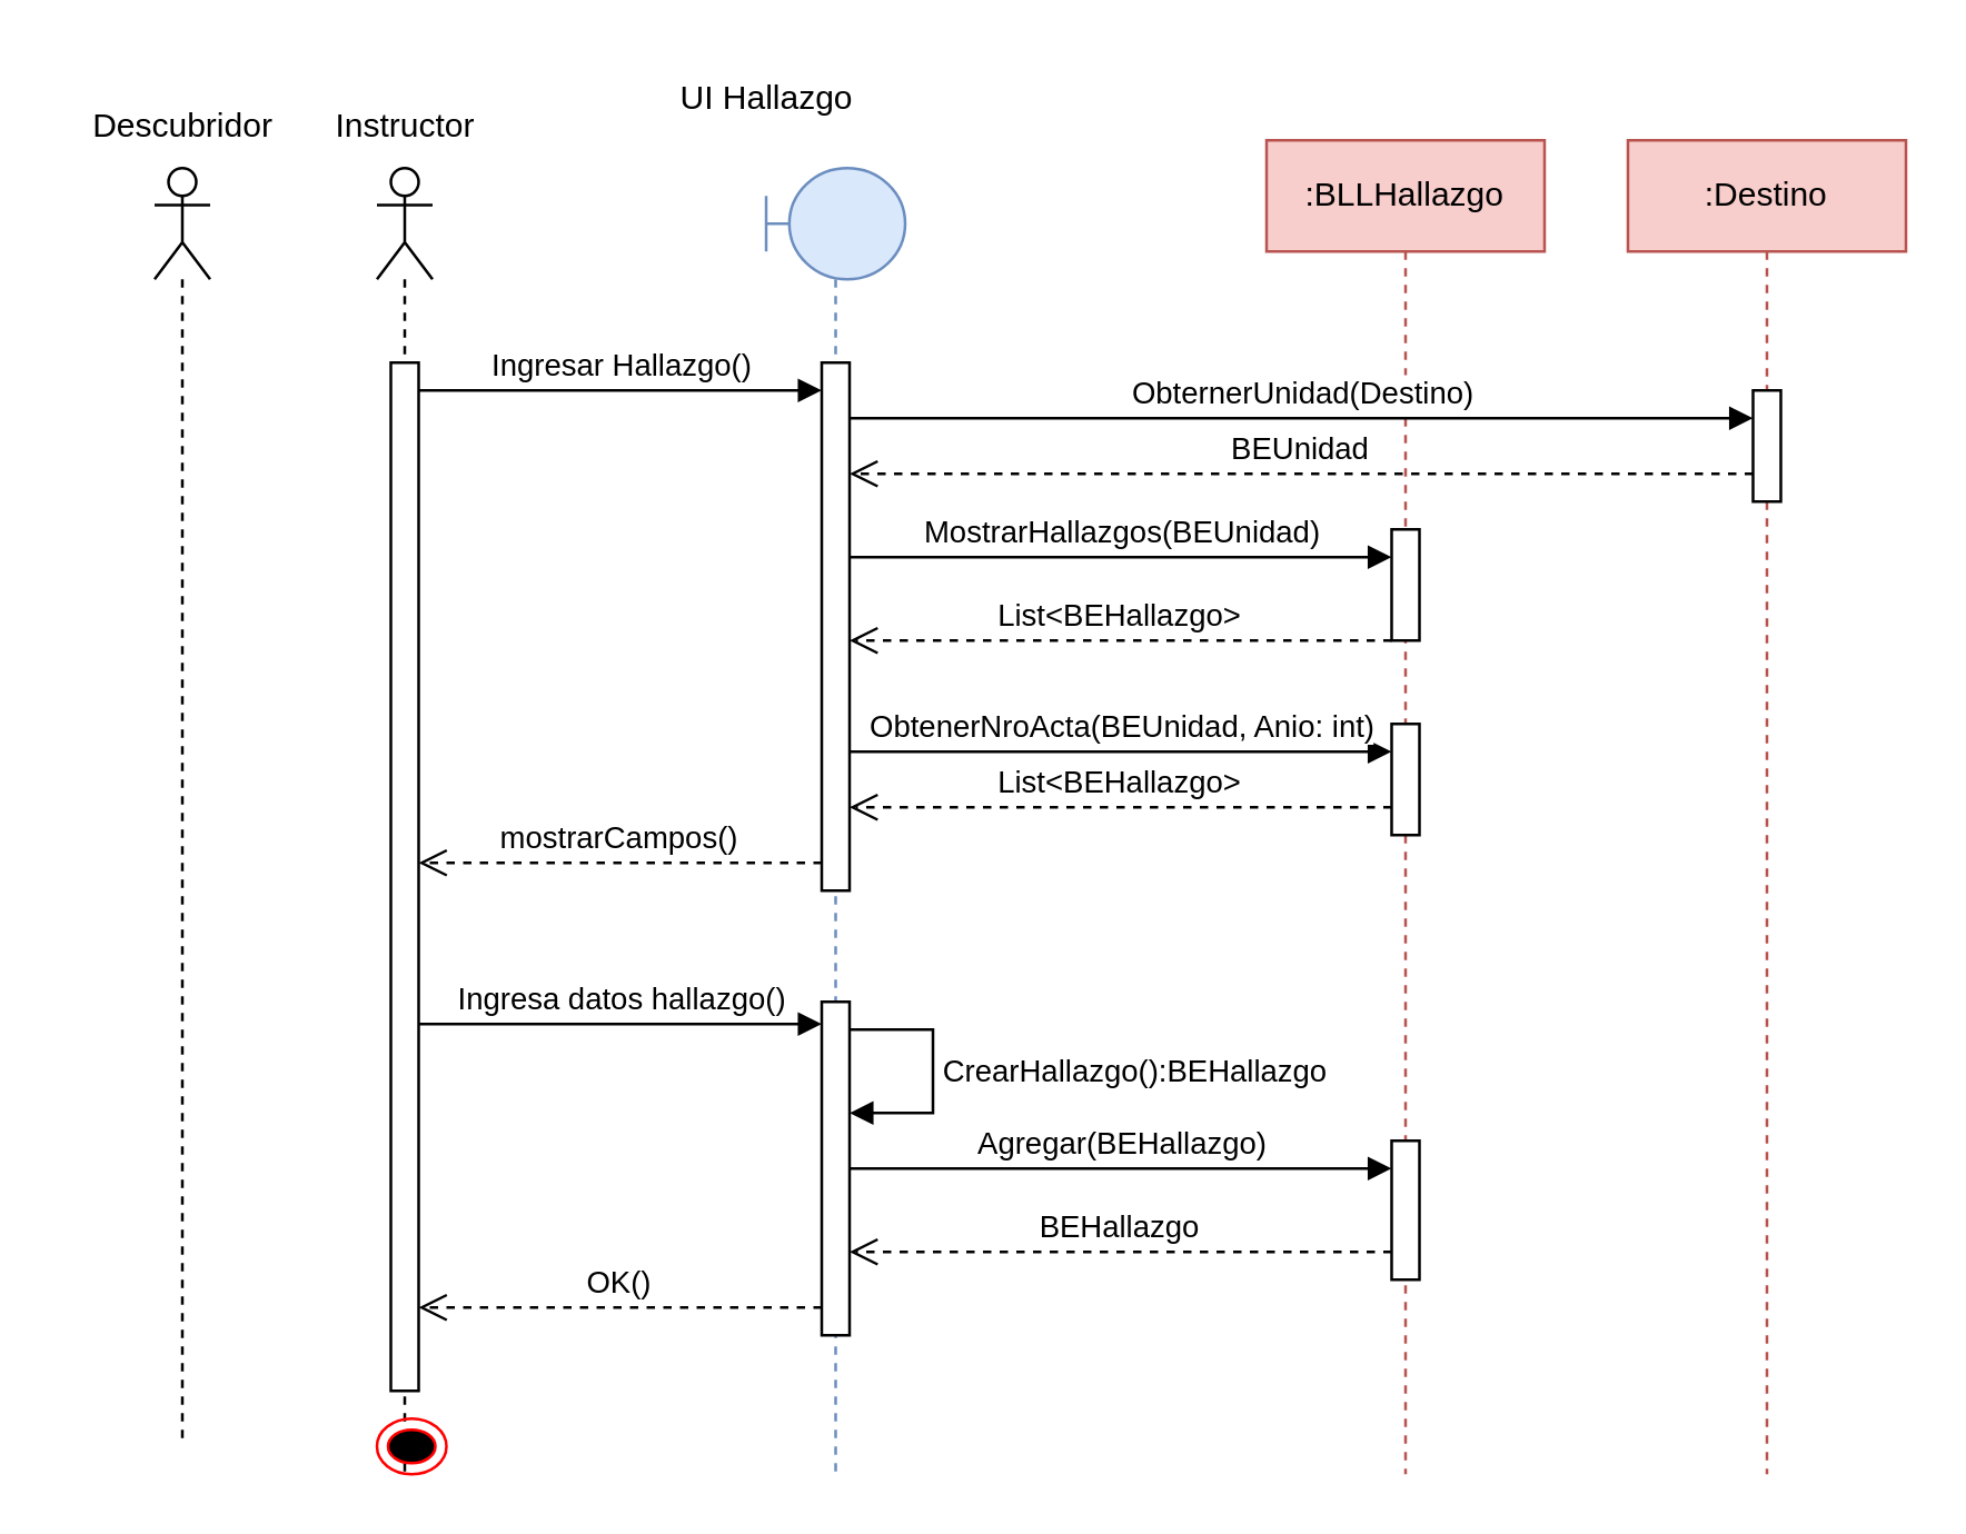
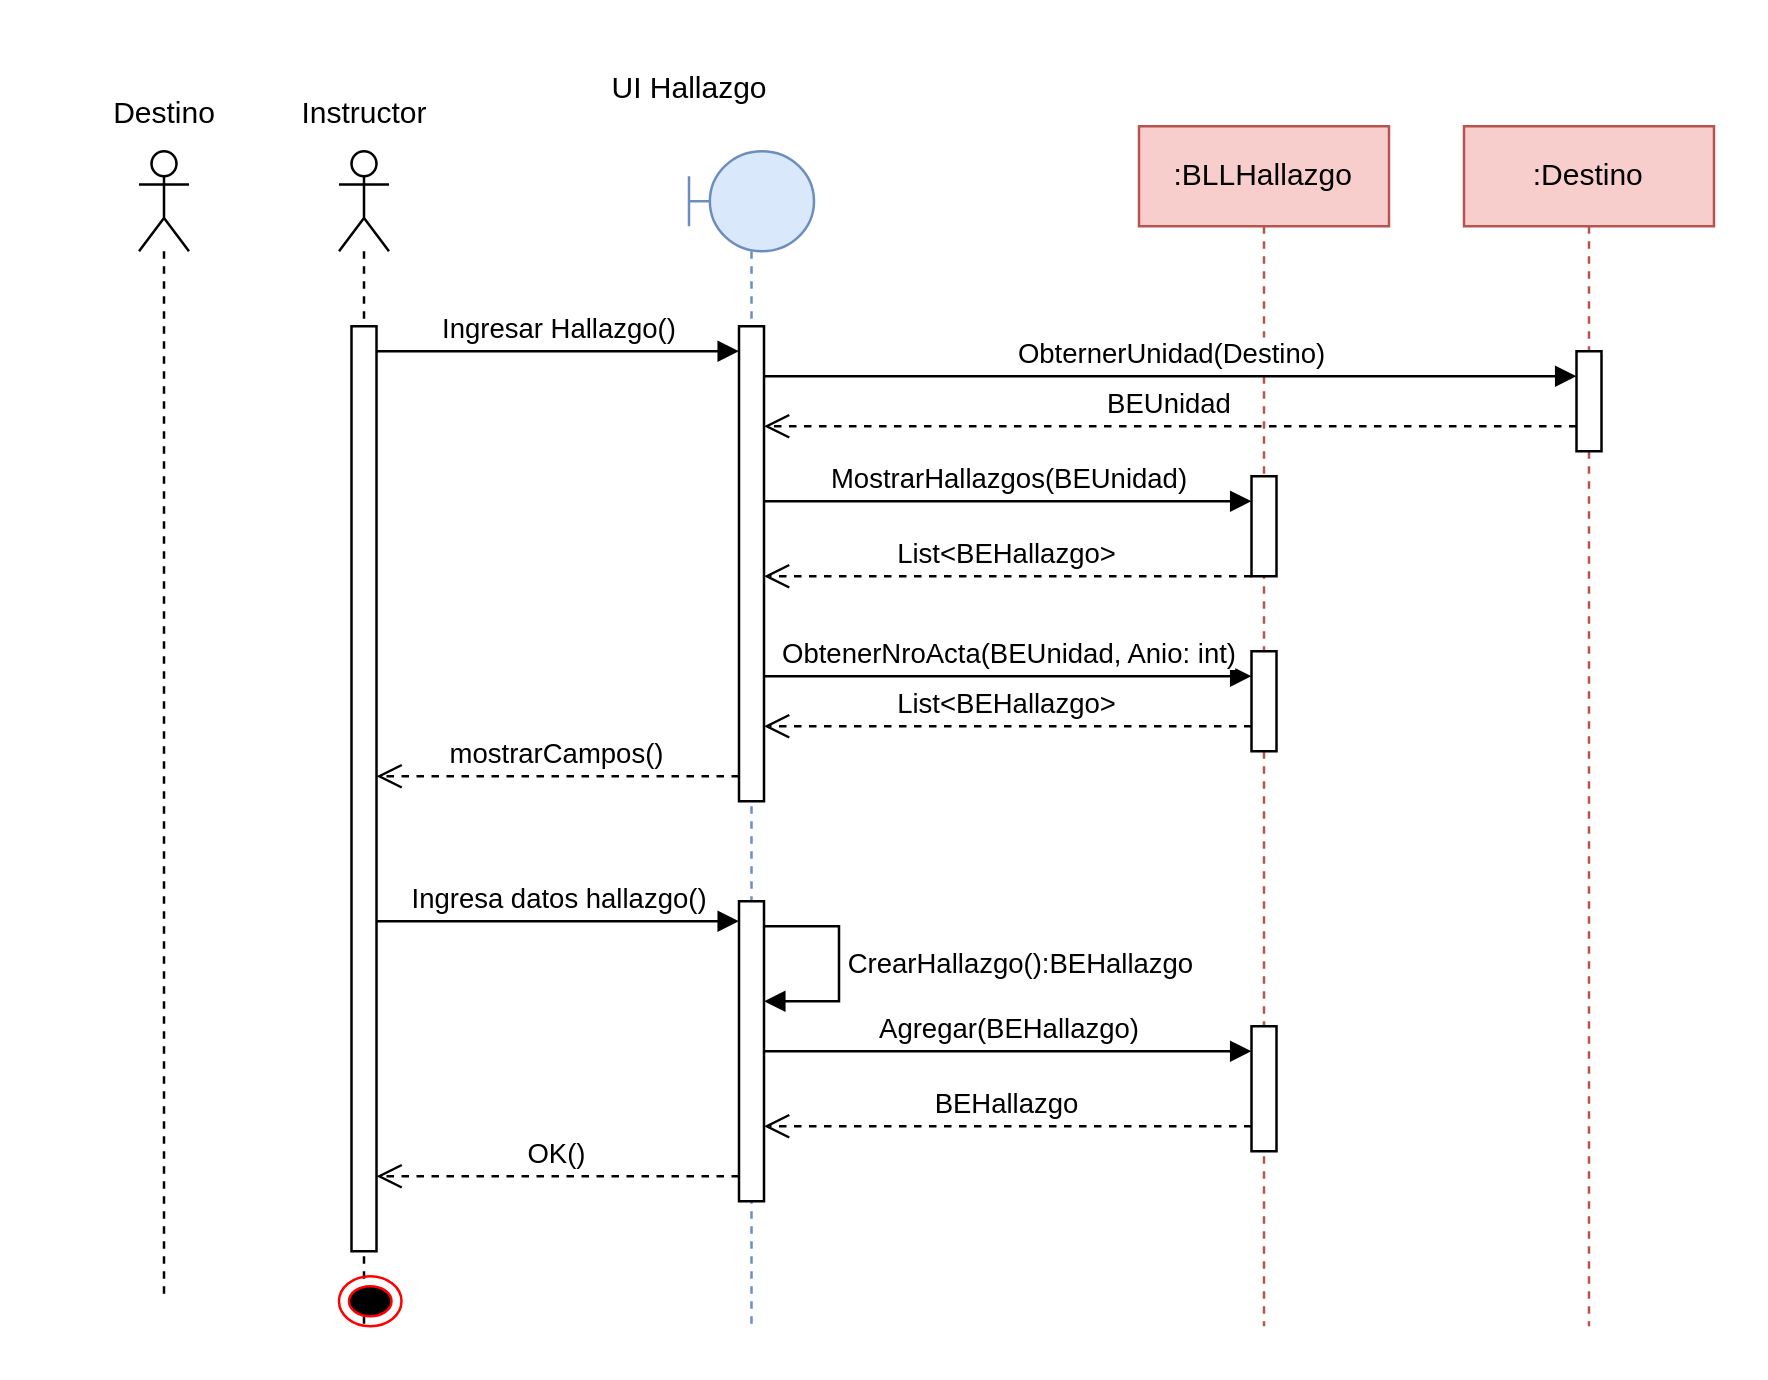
- <mxCell id="26" value="Descubridor" style="text;html=1;align=center;verticalAlign=middle;resizable=0;points=[];autosize=1;strokeColor=none;fillColor=none;" parent="1" vertex="1"><mxGeometry x="20" y="30" width="90" height="30" as="geometry" /></mxCell>
+ <mxCell id="26" value="Destino" style="text;html=1;align=center;verticalAlign=middle;resizable=0;points=[];autosize=1;strokeColor=none;fillColor=none;" parent="1" vertex="1"><mxGeometry x="20" y="30" width="90" height="30" as="geometry" /></mxCell>
